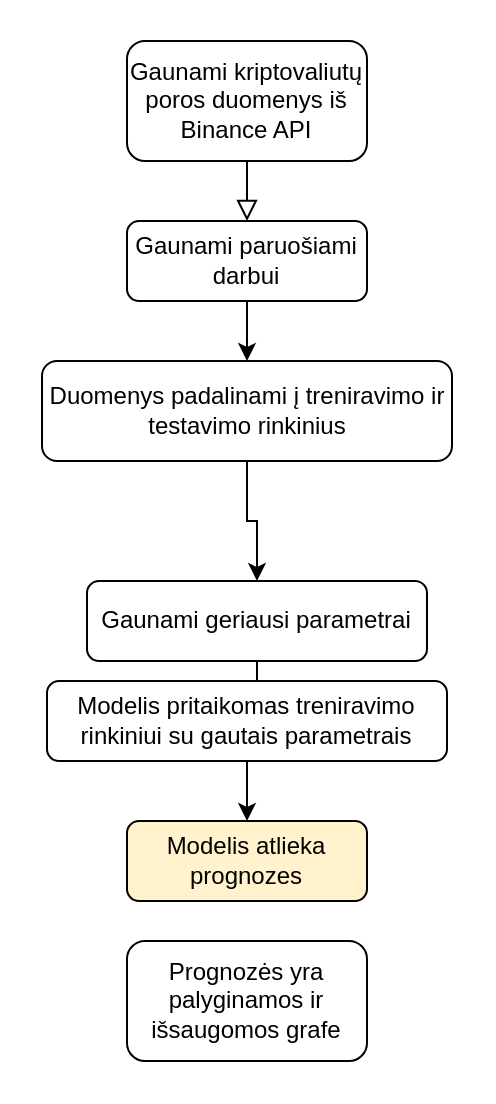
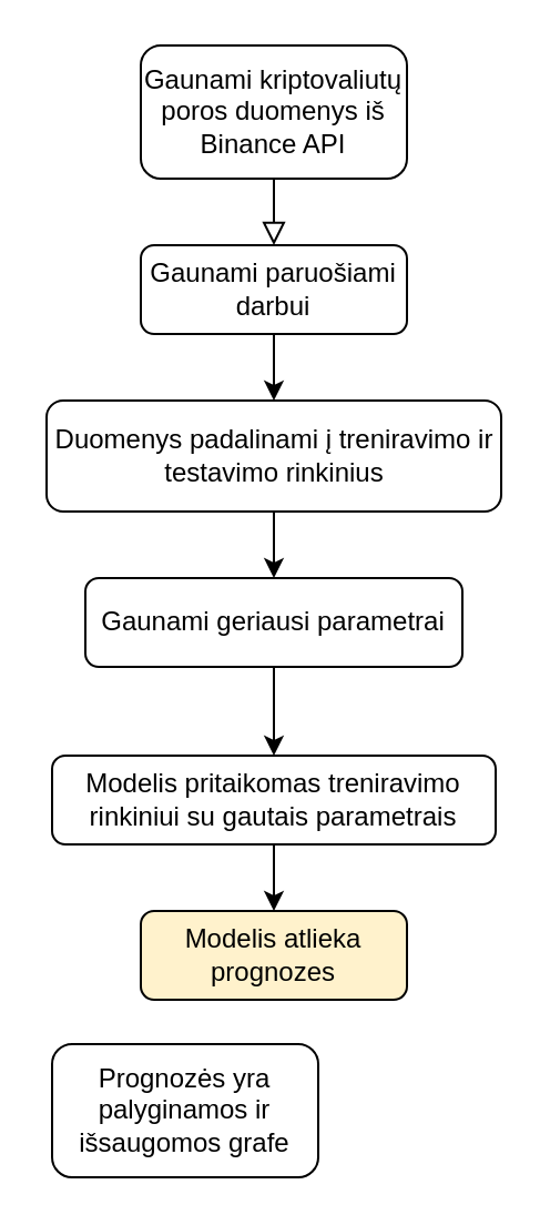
- <mxCell id="9" value="Gaunami geriausi parametrai  " style="rounded=1;whiteSpace=wrap;html=1;fontSize=12;glass=0;strokeWidth=1;shadow=0;" vertex="1" parent="1"><mxGeometry x="43" y="290" width="170" height="40" as="geometry" /></mxCell>
+ <mxCell id="9" value="Gaunami geriausi parametrai  " style="rounded=1;whiteSpace=wrap;html=1;fontSize=12;glass=0;strokeWidth=1;shadow=0;" vertex="1" parent="1"><mxGeometry x="38" y="260" width="170" height="40" as="geometry" /></mxCell>
- <mxCell id="13" value="Prognozės yra palyginamos ir išsaugomos grafe" style="rounded=1;whiteSpace=wrap;html=1;fontSize=12;glass=0;strokeWidth=1;shadow=0;" vertex="1" parent="1"><mxGeometry x="63" y="470" width="120" height="60" as="geometry" /></mxCell>
+ <mxCell id="13" value="Prognozės yra palyginamos ir išsaugomos grafe" style="rounded=1;whiteSpace=wrap;html=1;fontSize=12;glass=0;strokeWidth=1;shadow=0;" vertex="1" parent="1"><mxGeometry x="23" y="470" width="120" height="60" as="geometry" /></mxCell>
